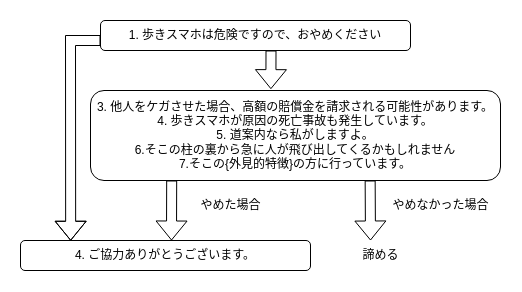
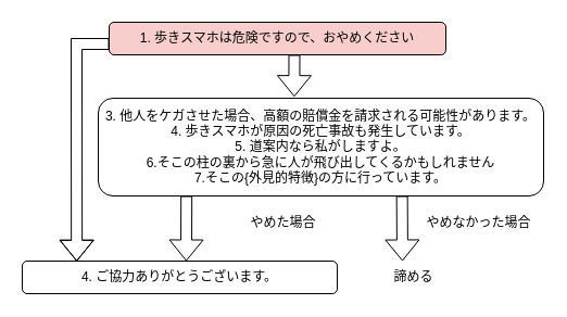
- <mxCell id="2" value="1. 歩きスマホは危険ですので、おやめください" style="rounded=1;whiteSpace=wrap;html=1;" parent="1" vertex="1"><mxGeometry x="100" y="20" width="310" height="30" as="geometry" /></mxCell>
+ <mxCell id="2" value="1. 歩きスマホは危険ですので、おやめください" style="rounded=1;whiteSpace=wrap;html=1;fillColor=#f8cecc;" parent="1" vertex="1"><mxGeometry x="100" y="20" width="310" height="30" as="geometry" /></mxCell>
- <mxCell id="8" value="やめた場合" style="text;html=1;align=center;verticalAlign=middle;resizable=0;points=[];autosize=1;strokeColor=none;fillColor=none;" parent="1" vertex="1"><mxGeometry x="190" y="190" width="80" height="30" as="geometry" /></mxCell>
+ <mxCell id="8" value="やめた場合" style="text;html=1;align=center;verticalAlign=middle;resizable=0;points=[];autosize=1;strokeColor=none;fillColor=none;" parent="1" vertex="1"><mxGeometry x="220" y="190" width="80" height="30" as="geometry" /></mxCell>
